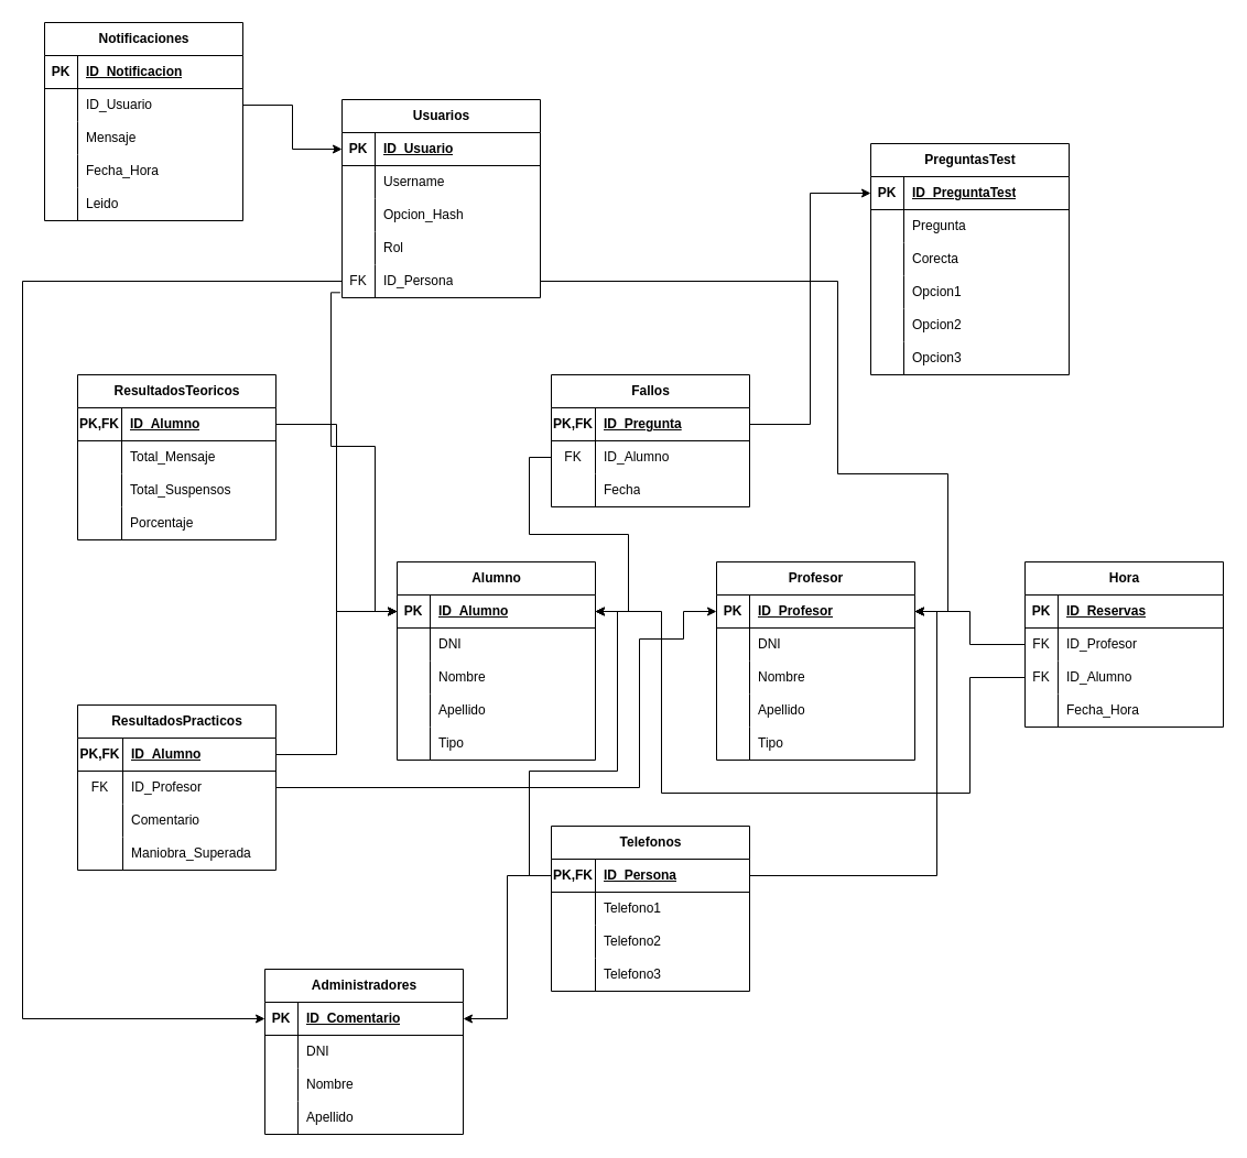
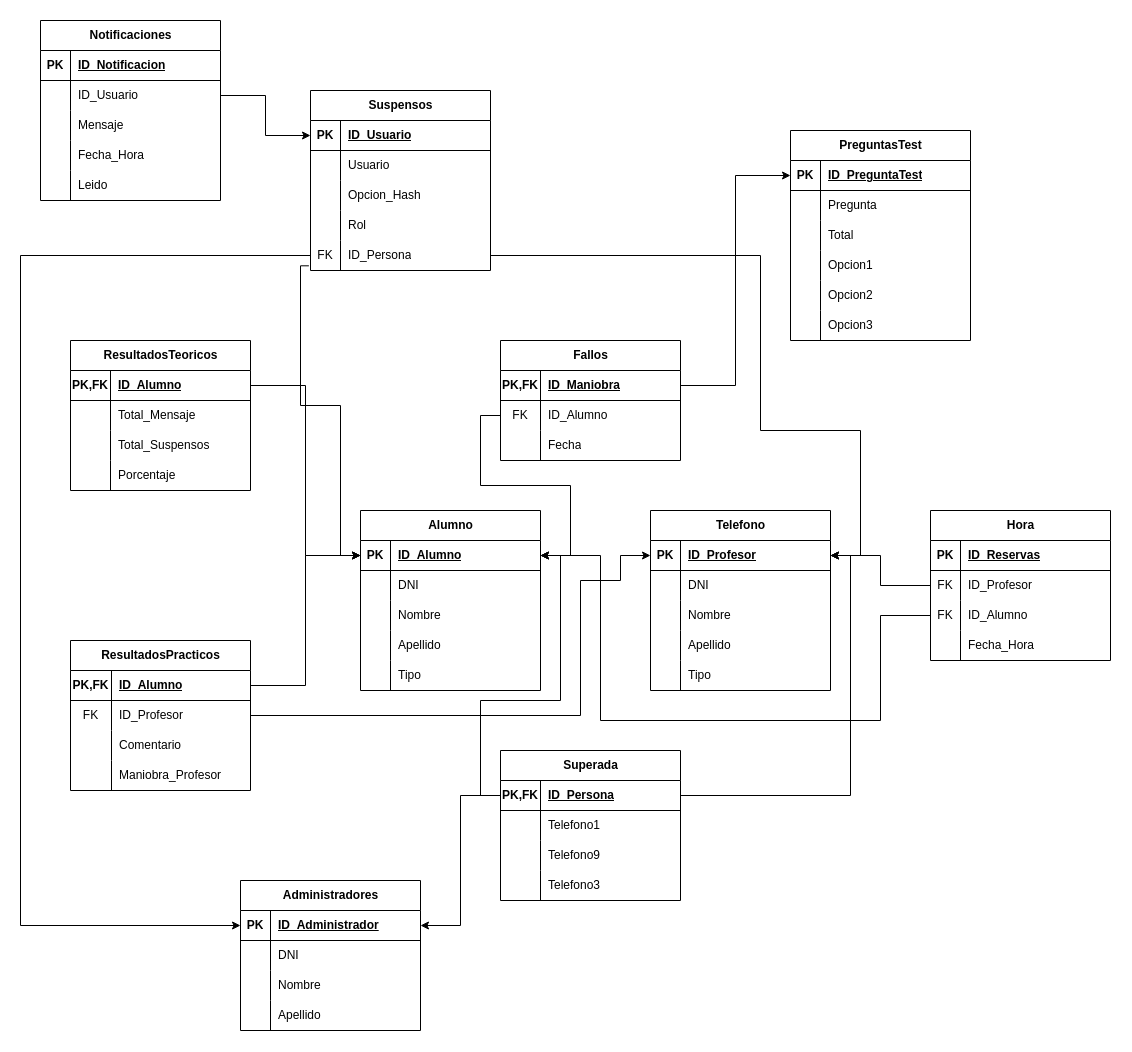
- <mxCell id="138" value="Usuarios" style="shape=table;startSize=30;container=1;collapsible=1;childLayout=tableLayout;fixedRows=1;rowLines=0;fontStyle=1;align=center;resizeLast=1;html=1;" vertex="1" parent="1"><mxGeometry x="310" y="90" width="180" height="180" as="geometry" /></mxCell>
+ <mxCell id="138" value="Suspensos" style="shape=table;startSize=30;container=1;collapsible=1;childLayout=tableLayout;fixedRows=1;rowLines=0;fontStyle=1;align=center;resizeLast=1;html=1;" vertex="1" parent="1"><mxGeometry x="310" y="90" width="180" height="180" as="geometry" /></mxCell>
- <mxCell id="144" value="Username" style="shape=partialRectangle;connectable=0;fillColor=none;top=0;left=0;bottom=0;right=0;align=left;spacingLeft=6;overflow=hidden;whiteSpace=wrap;html=1;" vertex="1" parent="142"><mxGeometry x="30" width="150" height="30" as="geometry"><mxRectangle width="150" height="30" as="alternateBounds" /></mxGeometry></mxCell>
+ <mxCell id="144" value="Usuario" style="shape=partialRectangle;connectable=0;fillColor=none;top=0;left=0;bottom=0;right=0;align=left;spacingLeft=6;overflow=hidden;whiteSpace=wrap;html=1;" vertex="1" parent="142"><mxGeometry x="30" width="150" height="30" as="geometry"><mxRectangle width="150" height="30" as="alternateBounds" /></mxGeometry></mxCell>
- <mxCell id="58" value="Corecta" style="shape=partialRectangle;connectable=0;fillColor=none;top=0;left=0;bottom=0;right=0;align=left;spacingLeft=6;overflow=hidden;whiteSpace=wrap;html=1;" vertex="1" parent="56"><mxGeometry x="30" width="150" height="30" as="geometry"><mxRectangle width="150" height="30" as="alternateBounds" /></mxGeometry></mxCell>
+ <mxCell id="58" value="Total" style="shape=partialRectangle;connectable=0;fillColor=none;top=0;left=0;bottom=0;right=0;align=left;spacingLeft=6;overflow=hidden;whiteSpace=wrap;html=1;" vertex="1" parent="56"><mxGeometry x="30" width="150" height="30" as="geometry"><mxRectangle width="150" height="30" as="alternateBounds" /></mxGeometry></mxCell>
- <mxCell id="71" value="ID_Pregunta" style="shape=partialRectangle;connectable=0;fillColor=none;top=0;left=0;bottom=0;right=0;align=left;spacingLeft=6;fontStyle=5;overflow=hidden;whiteSpace=wrap;html=1;" vertex="1" parent="69"><mxGeometry x="40" width="140" height="30" as="geometry"><mxRectangle width="140" height="30" as="alternateBounds" /></mxGeometry></mxCell>
+ <mxCell id="71" value="ID_Maniobra" style="shape=partialRectangle;connectable=0;fillColor=none;top=0;left=0;bottom=0;right=0;align=left;spacingLeft=6;fontStyle=5;overflow=hidden;whiteSpace=wrap;html=1;" vertex="1" parent="69"><mxGeometry x="40" width="140" height="30" as="geometry"><mxRectangle width="140" height="30" as="alternateBounds" /></mxGeometry></mxCell>
- <mxCell id="31" value="Profesor" style="shape=table;startSize=30;container=1;collapsible=1;childLayout=tableLayout;fixedRows=1;rowLines=0;fontStyle=1;align=center;resizeLast=1;html=1;" vertex="1" parent="1"><mxGeometry x="650" y="510" width="180" height="180" as="geometry" /></mxCell>
+ <mxCell id="31" value="Telefono" style="shape=table;startSize=30;container=1;collapsible=1;childLayout=tableLayout;fixedRows=1;rowLines=0;fontStyle=1;align=center;resizeLast=1;html=1;" vertex="1" parent="1"><mxGeometry x="650" y="510" width="180" height="180" as="geometry" /></mxCell>
- <mxCell id="18" value="Telefonos" style="shape=table;startSize=30;container=1;collapsible=1;childLayout=tableLayout;fixedRows=1;rowLines=0;fontStyle=1;align=center;resizeLast=1;html=1;" vertex="1" parent="1"><mxGeometry x="500" y="750" width="180" height="150" as="geometry" /></mxCell>
+ <mxCell id="18" value="Superada" style="shape=table;startSize=30;container=1;collapsible=1;childLayout=tableLayout;fixedRows=1;rowLines=0;fontStyle=1;align=center;resizeLast=1;html=1;" vertex="1" parent="1"><mxGeometry x="500" y="750" width="180" height="150" as="geometry" /></mxCell>
- <mxCell id="119" value="Maniobra_Superada" style="shape=partialRectangle;connectable=0;fillColor=none;top=0;left=0;bottom=0;right=0;align=left;spacingLeft=6;overflow=hidden;whiteSpace=wrap;html=1;" vertex="1" parent="117"><mxGeometry x="41" width="139" height="30" as="geometry"><mxRectangle width="139" height="30" as="alternateBounds" /></mxGeometry></mxCell>
+ <mxCell id="119" value="Maniobra_Profesor" style="shape=partialRectangle;connectable=0;fillColor=none;top=0;left=0;bottom=0;right=0;align=left;spacingLeft=6;overflow=hidden;whiteSpace=wrap;html=1;" vertex="1" parent="117"><mxGeometry x="41" width="139" height="30" as="geometry"><mxRectangle width="139" height="30" as="alternateBounds" /></mxGeometry></mxCell>
- <mxCell id="27" value="Telefono2" style="shape=partialRectangle;connectable=0;fillColor=none;top=0;left=0;bottom=0;right=0;align=left;spacingLeft=6;overflow=hidden;whiteSpace=wrap;html=1;" vertex="1" parent="25"><mxGeometry x="40" width="140" height="30" as="geometry"><mxRectangle width="140" height="30" as="alternateBounds" /></mxGeometry></mxCell>
+ <mxCell id="27" value="Telefono9" style="shape=partialRectangle;connectable=0;fillColor=none;top=0;left=0;bottom=0;right=0;align=left;spacingLeft=6;overflow=hidden;whiteSpace=wrap;html=1;" vertex="1" parent="25"><mxGeometry x="40" width="140" height="30" as="geometry"><mxRectangle width="140" height="30" as="alternateBounds" /></mxGeometry></mxCell>
- <mxCell id="127" value="ID_Comentario" style="shape=partialRectangle;connectable=0;fillColor=none;top=0;left=0;bottom=0;right=0;align=left;spacingLeft=6;fontStyle=5;overflow=hidden;whiteSpace=wrap;html=1;" vertex="1" parent="125"><mxGeometry x="30" width="150" height="30" as="geometry"><mxRectangle width="150" height="30" as="alternateBounds" /></mxGeometry></mxCell>
+ <mxCell id="127" value="ID_Administrador" style="shape=partialRectangle;connectable=0;fillColor=none;top=0;left=0;bottom=0;right=0;align=left;spacingLeft=6;fontStyle=5;overflow=hidden;whiteSpace=wrap;html=1;" vertex="1" parent="125"><mxGeometry x="30" width="150" height="30" as="geometry"><mxRectangle width="150" height="30" as="alternateBounds" /></mxGeometry></mxCell>
